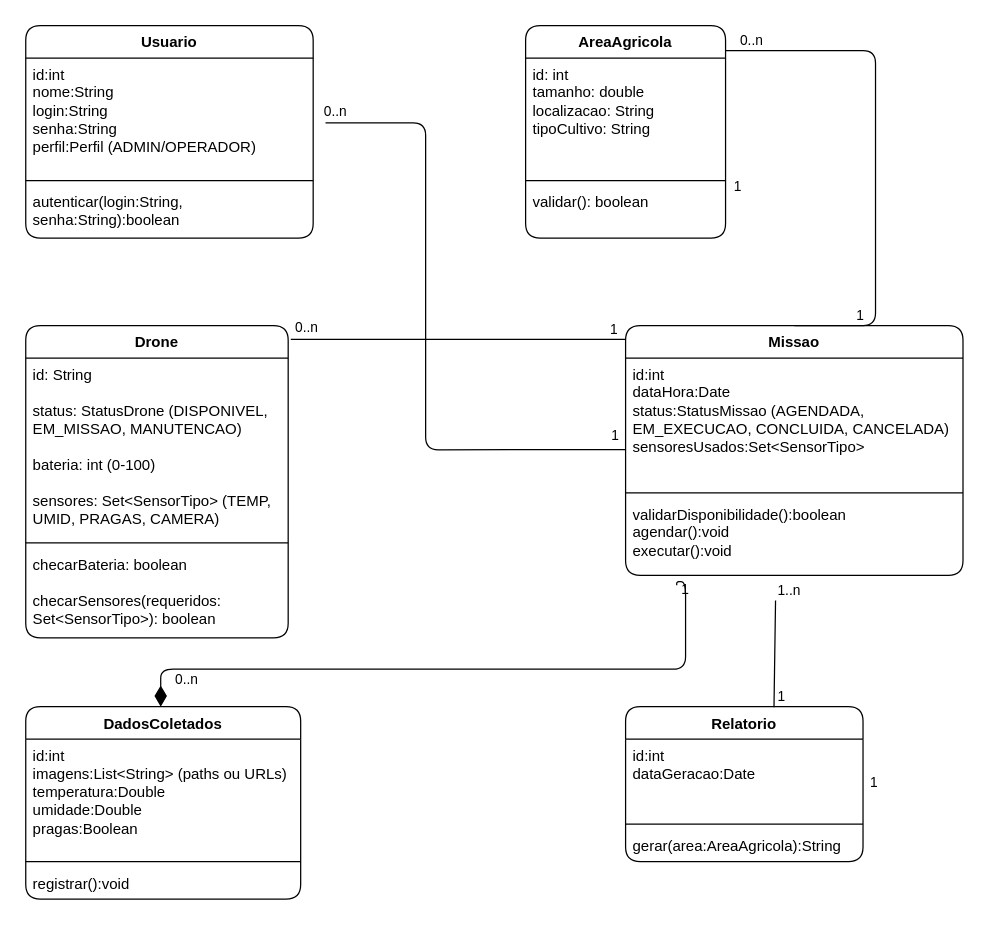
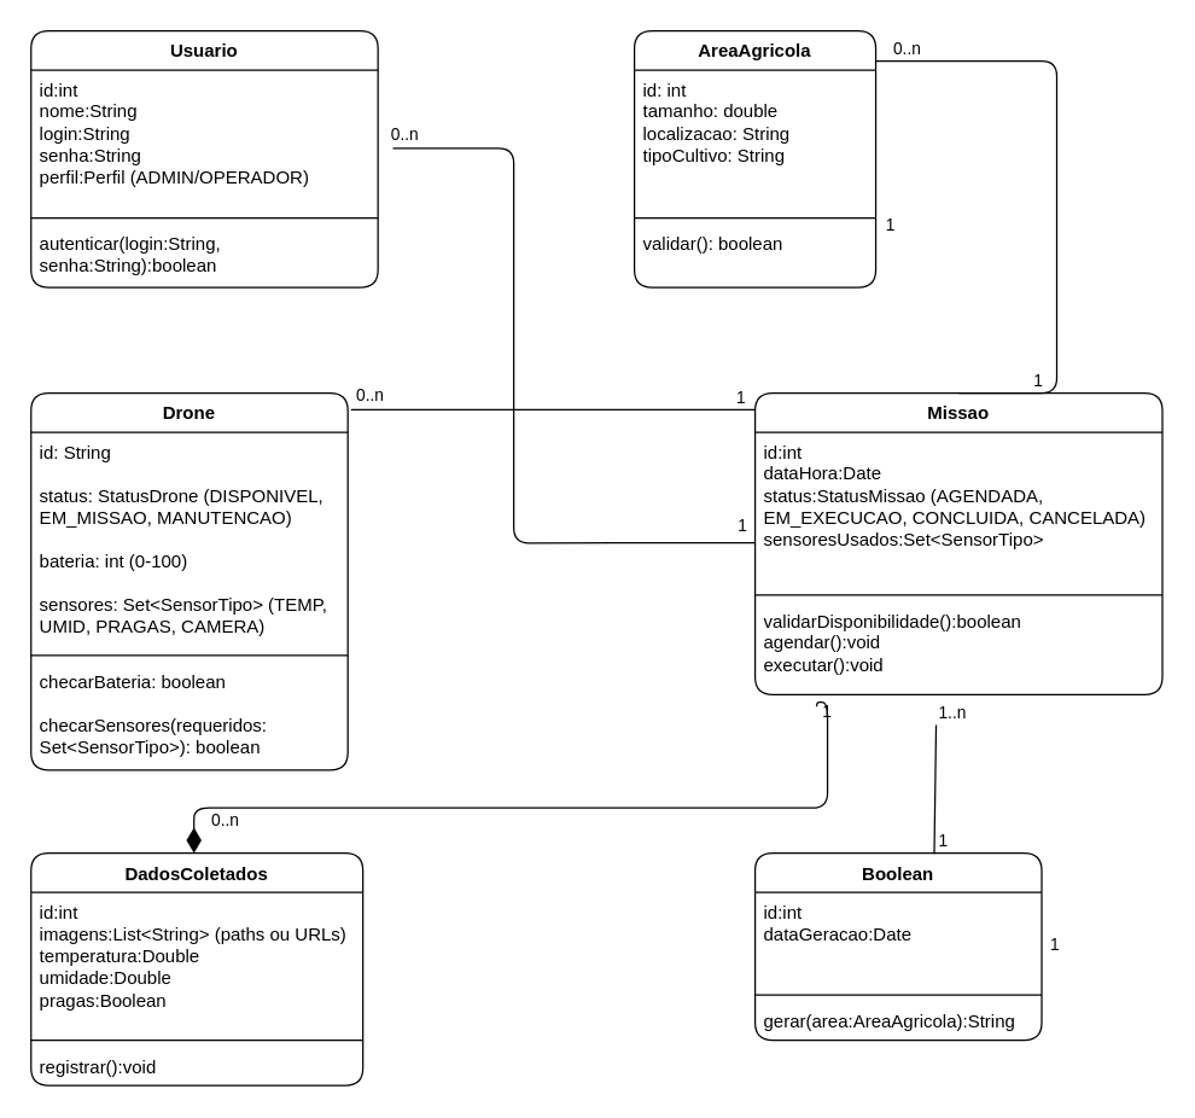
- <mxCell id="23" value="Relatorio&lt;div&gt;&lt;br&gt;&lt;/div&gt;" style="swimlane;fontStyle=1;align=center;verticalAlign=top;childLayout=stackLayout;horizontal=1;startSize=26;horizontalStack=0;resizeParent=1;resizeParentMax=0;resizeLast=0;collapsible=1;marginBottom=0;whiteSpace=wrap;html=1;labelBackgroundColor=none;rounded=1;" vertex="1" parent="1"><mxGeometry x="500" y="565" width="190" height="124" as="geometry" /></mxCell>
+ <mxCell id="23" value="Boolean&lt;div&gt;&lt;br&gt;&lt;/div&gt;" style="swimlane;fontStyle=1;align=center;verticalAlign=top;childLayout=stackLayout;horizontal=1;startSize=26;horizontalStack=0;resizeParent=1;resizeParentMax=0;resizeLast=0;collapsible=1;marginBottom=0;whiteSpace=wrap;html=1;labelBackgroundColor=none;rounded=1;" vertex="1" parent="1"><mxGeometry x="500" y="565" width="190" height="124" as="geometry" /></mxCell>
